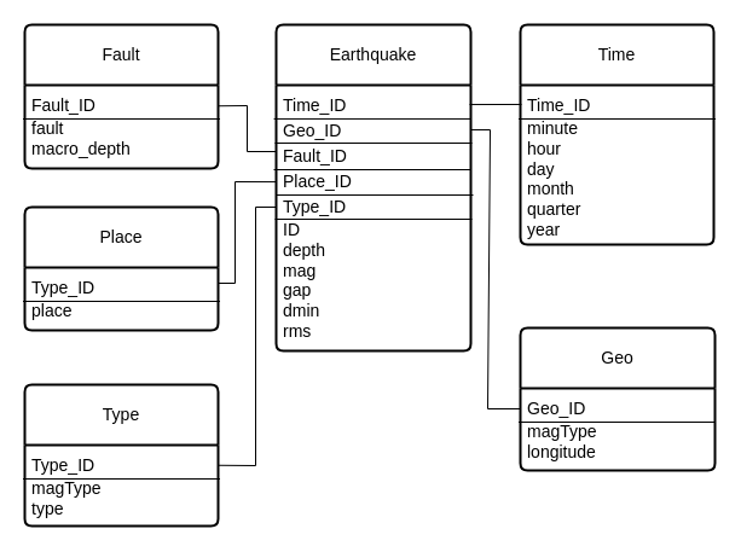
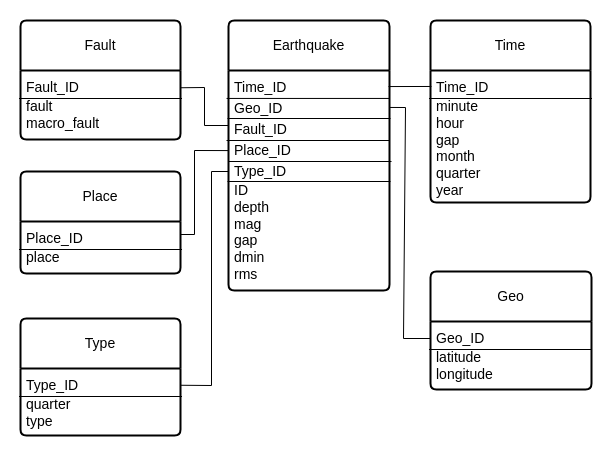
- <mxCell id="17" value="&lt;div&gt;&lt;font style=&quot;font-size: 14px; line-height: 150%;&quot;&gt;Fault_ID&lt;/font&gt;&lt;div&gt;&lt;span style=&quot;font-size: 14px;&quot;&gt;fault&lt;/span&gt;&lt;/div&gt;&lt;/div&gt;&lt;div&gt;&lt;span style=&quot;font-size: 14px;&quot;&gt;macro_depth&lt;/span&gt;&lt;/div&gt;" style="align=left;strokeColor=none;fillColor=none;spacingLeft=4;spacingRight=4;fontSize=12;verticalAlign=top;resizable=0;rotatable=0;part=1;html=1;whiteSpace=wrap;" vertex="1" parent="15"><mxGeometry y="50" width="160" height="69" as="geometry" /></mxCell>
+ <mxCell id="17" value="&lt;div&gt;&lt;font style=&quot;font-size: 14px; line-height: 150%;&quot;&gt;Fault_ID&lt;/font&gt;&lt;div&gt;&lt;span style=&quot;font-size: 14px;&quot;&gt;fault&lt;/span&gt;&lt;/div&gt;&lt;/div&gt;&lt;div&gt;&lt;span style=&quot;font-size: 14px;&quot;&gt;macro_fault&lt;/span&gt;&lt;/div&gt;" style="align=left;strokeColor=none;fillColor=none;spacingLeft=4;spacingRight=4;fontSize=12;verticalAlign=top;resizable=0;rotatable=0;part=1;html=1;whiteSpace=wrap;" vertex="1" parent="15"><mxGeometry y="50" width="160" height="69" as="geometry" /></mxCell>
- <mxCell id="11" value="&lt;div&gt;&lt;font style=&quot;font-size: 14px; line-height: 150%;&quot;&gt;Time_ID&lt;/font&gt;&lt;div&gt;&lt;font style=&quot;font-size: 14px; line-height: 120%;&quot;&gt;minute&lt;/font&gt;&lt;/div&gt;&lt;div&gt;&lt;font style=&quot;font-size: 14px; line-height: 120%;&quot;&gt;hour&lt;/font&gt;&lt;/div&gt;&lt;div&gt;&lt;font style=&quot;font-size: 14px; line-height: 120%;&quot;&gt;day&lt;/font&gt;&lt;/div&gt;&lt;div&gt;&lt;font style=&quot;font-size: 14px; line-height: 120%;&quot;&gt;month&lt;/font&gt;&lt;/div&gt;&lt;div&gt;&lt;font style=&quot;font-size: 14px; line-height: 120%;&quot;&gt;quarter&lt;/font&gt;&lt;/div&gt;&lt;div&gt;&lt;font style=&quot;font-size: 14px; line-height: 120%;&quot;&gt;year&lt;/font&gt;&lt;/div&gt;&lt;/div&gt;" style="align=left;strokeColor=none;fillColor=none;spacingLeft=4;spacingRight=4;fontSize=12;verticalAlign=top;resizable=0;rotatable=0;part=1;html=1;whiteSpace=wrap;" vertex="1" parent="9"><mxGeometry y="50" width="160" height="132" as="geometry" /></mxCell>
+ <mxCell id="11" value="&lt;div&gt;&lt;font style=&quot;font-size: 14px; line-height: 150%;&quot;&gt;Time_ID&lt;/font&gt;&lt;div&gt;&lt;font style=&quot;font-size: 14px; line-height: 120%;&quot;&gt;minute&lt;/font&gt;&lt;/div&gt;&lt;div&gt;&lt;font style=&quot;font-size: 14px; line-height: 120%;&quot;&gt;hour&lt;/font&gt;&lt;/div&gt;&lt;div&gt;&lt;font style=&quot;font-size: 14px; line-height: 120%;&quot;&gt;gap&lt;/font&gt;&lt;/div&gt;&lt;div&gt;&lt;font style=&quot;font-size: 14px; line-height: 120%;&quot;&gt;month&lt;/font&gt;&lt;/div&gt;&lt;div&gt;&lt;font style=&quot;font-size: 14px; line-height: 120%;&quot;&gt;quarter&lt;/font&gt;&lt;/div&gt;&lt;div&gt;&lt;font style=&quot;font-size: 14px; line-height: 120%;&quot;&gt;year&lt;/font&gt;&lt;/div&gt;&lt;/div&gt;" style="align=left;strokeColor=none;fillColor=none;spacingLeft=4;spacingRight=4;fontSize=12;verticalAlign=top;resizable=0;rotatable=0;part=1;html=1;whiteSpace=wrap;" vertex="1" parent="9"><mxGeometry y="50" width="160" height="132" as="geometry" /></mxCell>
- <mxCell id="23" value="&lt;div&gt;&lt;font style=&quot;font-size: 14px; line-height: 150%;&quot;&gt;Type_ID&lt;/font&gt;&lt;div&gt;&lt;span style=&quot;font-size: 14px;&quot;&gt;place&lt;/span&gt;&lt;/div&gt;&lt;/div&gt;" style="align=left;strokeColor=none;fillColor=none;spacingLeft=4;spacingRight=4;fontSize=12;verticalAlign=top;resizable=0;rotatable=0;part=1;html=1;whiteSpace=wrap;" vertex="1" parent="21"><mxGeometry y="50" width="160" height="52" as="geometry" /></mxCell>
+ <mxCell id="23" value="&lt;div&gt;&lt;font style=&quot;font-size: 14px; line-height: 150%;&quot;&gt;Place_ID&lt;/font&gt;&lt;div&gt;&lt;span style=&quot;font-size: 14px;&quot;&gt;place&lt;/span&gt;&lt;/div&gt;&lt;/div&gt;" style="align=left;strokeColor=none;fillColor=none;spacingLeft=4;spacingRight=4;fontSize=12;verticalAlign=top;resizable=0;rotatable=0;part=1;html=1;whiteSpace=wrap;" vertex="1" parent="21"><mxGeometry y="50" width="160" height="52" as="geometry" /></mxCell>
- <mxCell id="14" value="&lt;div&gt;&lt;font style=&quot;font-size: 14px; line-height: 150%;&quot;&gt;Geo_ID&lt;/font&gt;&lt;div&gt;&lt;span style=&quot;font-size: 14px;&quot;&gt;magType&lt;/span&gt;&lt;/div&gt;&lt;/div&gt;&lt;div&gt;&lt;span style=&quot;font-size: 14px;&quot;&gt;longitude&lt;/span&gt;&lt;/div&gt;" style="align=left;strokeColor=none;fillColor=none;spacingLeft=4;spacingRight=4;fontSize=12;verticalAlign=top;resizable=0;rotatable=0;part=1;html=1;whiteSpace=wrap;" vertex="1" parent="12"><mxGeometry y="50" width="161" height="68" as="geometry" /></mxCell>
+ <mxCell id="14" value="&lt;div&gt;&lt;font style=&quot;font-size: 14px; line-height: 150%;&quot;&gt;Geo_ID&lt;/font&gt;&lt;div&gt;&lt;span style=&quot;font-size: 14px;&quot;&gt;latitude&lt;/span&gt;&lt;/div&gt;&lt;/div&gt;&lt;div&gt;&lt;span style=&quot;font-size: 14px;&quot;&gt;longitude&lt;/span&gt;&lt;/div&gt;" style="align=left;strokeColor=none;fillColor=none;spacingLeft=4;spacingRight=4;fontSize=12;verticalAlign=top;resizable=0;rotatable=0;part=1;html=1;whiteSpace=wrap;" vertex="1" parent="12"><mxGeometry y="50" width="161" height="68" as="geometry" /></mxCell>
- <mxCell id="20" value="&lt;div&gt;&lt;font style=&quot;font-size: 14px; line-height: 150%;&quot;&gt;Type_ID&lt;/font&gt;&lt;div&gt;&lt;span style=&quot;font-size: 14px;&quot;&gt;magType&lt;/span&gt;&lt;/div&gt;&lt;/div&gt;&lt;div&gt;&lt;span style=&quot;font-size: 14px;&quot;&gt;type&lt;/span&gt;&lt;/div&gt;" style="align=left;strokeColor=none;fillColor=none;spacingLeft=4;spacingRight=4;fontSize=12;verticalAlign=top;resizable=0;rotatable=0;part=1;html=1;whiteSpace=wrap;" vertex="1" parent="18"><mxGeometry y="50" width="160" height="67" as="geometry" /></mxCell>
+ <mxCell id="20" value="&lt;div&gt;&lt;font style=&quot;font-size: 14px; line-height: 150%;&quot;&gt;Type_ID&lt;/font&gt;&lt;div&gt;&lt;span style=&quot;font-size: 14px;&quot;&gt;quarter&lt;/span&gt;&lt;/div&gt;&lt;/div&gt;&lt;div&gt;&lt;span style=&quot;font-size: 14px;&quot;&gt;type&lt;/span&gt;&lt;/div&gt;" style="align=left;strokeColor=none;fillColor=none;spacingLeft=4;spacingRight=4;fontSize=12;verticalAlign=top;resizable=0;rotatable=0;part=1;html=1;whiteSpace=wrap;" vertex="1" parent="18"><mxGeometry y="50" width="160" height="67" as="geometry" /></mxCell>
